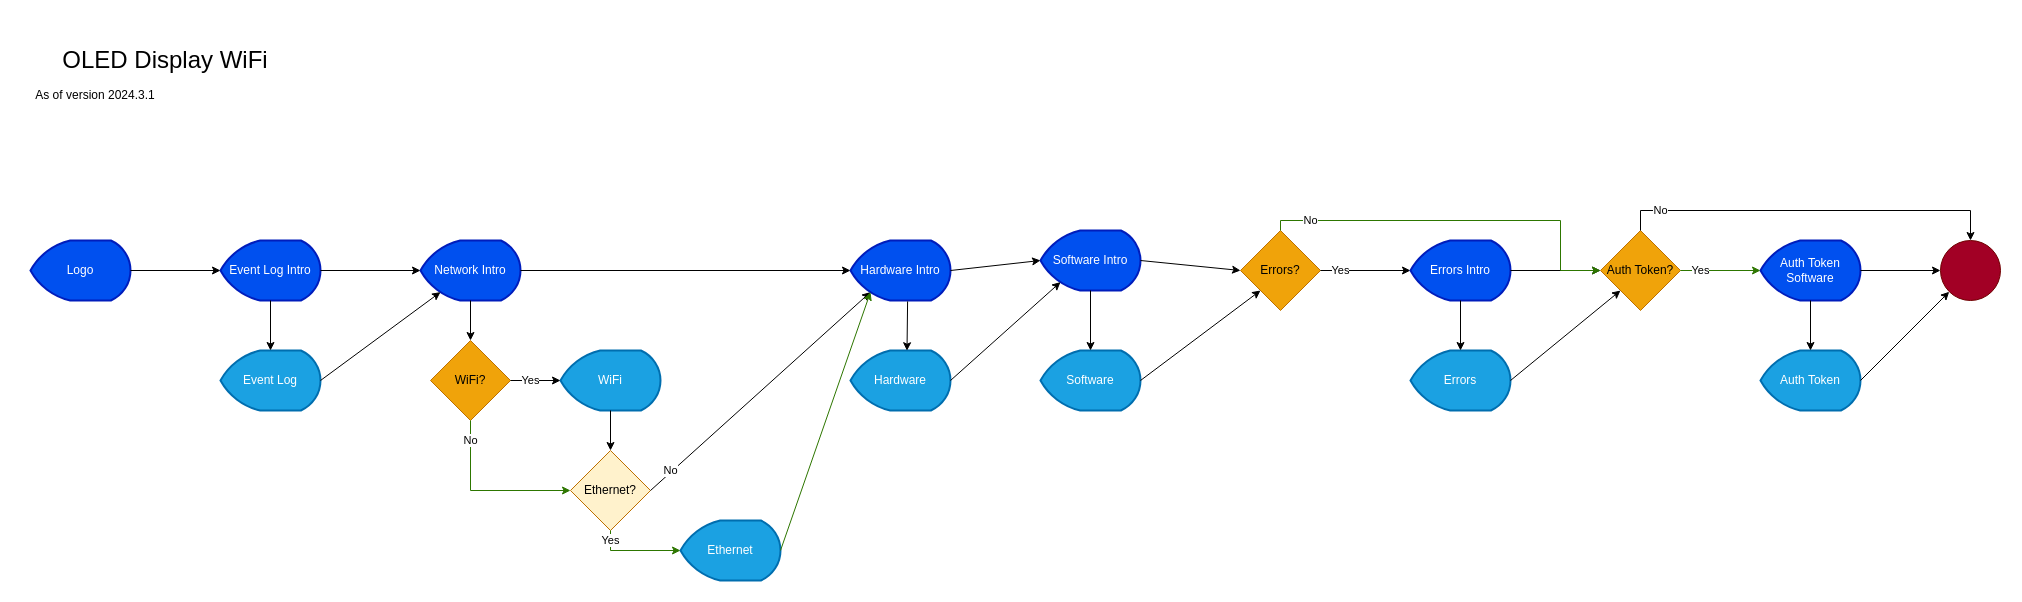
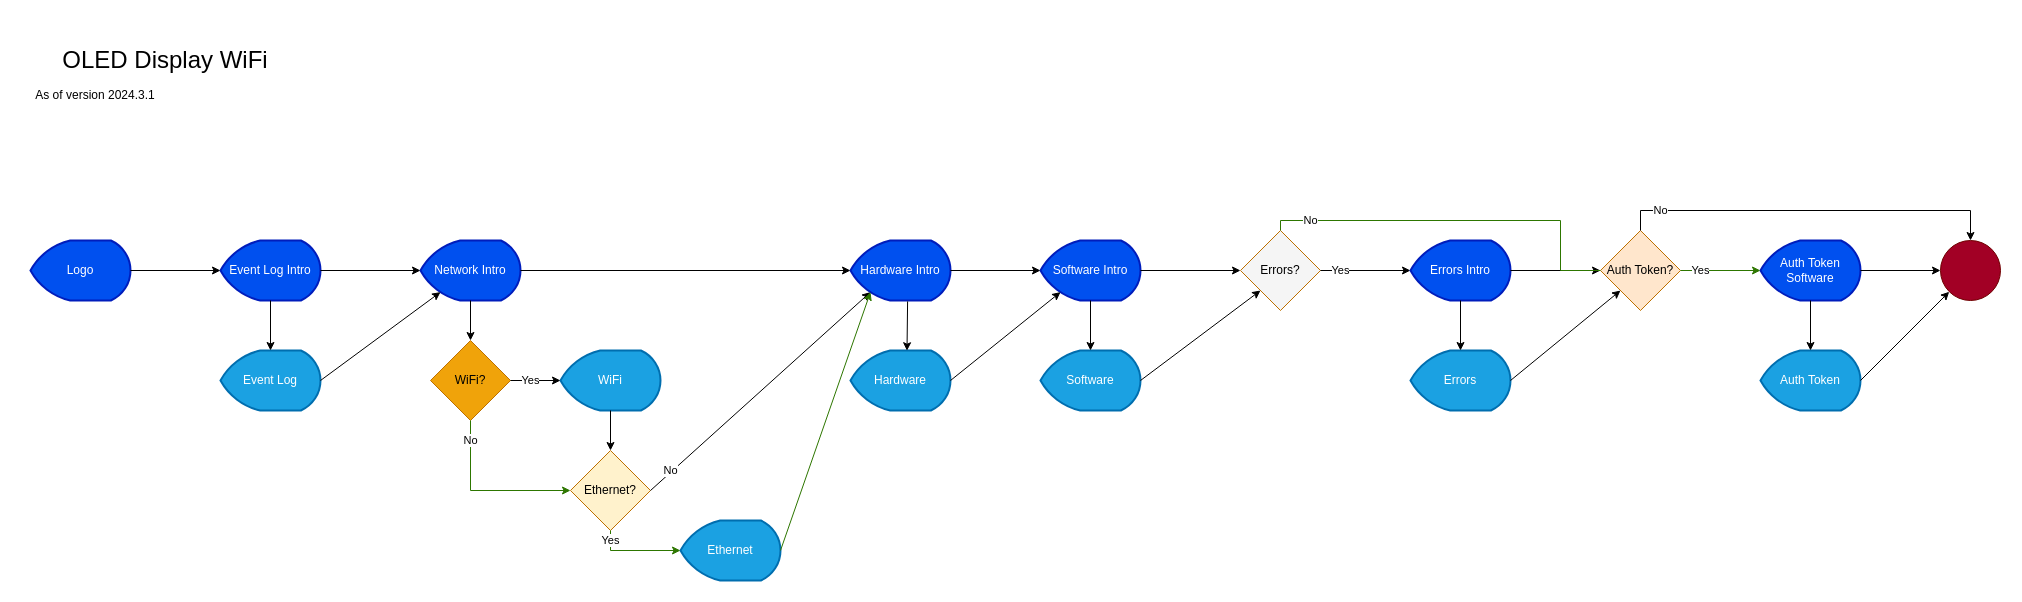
- <mxCell id="50" value="No" style="endArrow=classic;html=1;rounded=0;exitX=0.5;exitY=0;exitDx=0;exitDy=0;edgeStyle=orthogonalEdgeStyle;entryX=0;entryY=0.5;entryDx=0;entryDy=0;fillColor=#60a917;strokeColor=#2D7600;" parent="1" source="25" target="29" edge="1"><mxGeometry x="-0.79" width="50" height="50" relative="1" as="geometry"><mxPoint x="1400" y="120" as="sourcePoint" /><mxPoint x="1500" y="150" as="targetPoint" /><Array as="points"><mxPoint x="1280" y="220" /><mxPoint x="1560" y="220" /><mxPoint x="1560" y="270" /></Array><mxPoint as="offset" /></mxGeometry></mxCell>
+ <mxCell id="50" value="No" style="endArrow=none;html=1;rounded=0;exitX=0.5;exitY=0;exitDx=0;exitDy=0;edgeStyle=orthogonalEdgeStyle;entryX=0;entryY=0.5;entryDx=0;entryDy=0;fillColor=#60a917;strokeColor=#2D7600;" parent="1" source="25" target="29" edge="1"><mxGeometry x="-0.79" width="50" height="50" relative="1" as="geometry"><mxPoint x="1400" y="120" as="sourcePoint" /><mxPoint x="1500" y="150" as="targetPoint" /><Array as="points"><mxPoint x="1280" y="220" /><mxPoint x="1560" y="220" /><mxPoint x="1560" y="270" /></Array><mxPoint as="offset" /></mxGeometry></mxCell>
- <mxCell id="21" value="Software Intro" style="strokeWidth=2;html=1;shape=mxgraph.flowchart.display;whiteSpace=wrap;fillColor=#0050ef;fontColor=#ffffff;strokeColor=#001DBC;" parent="1" vertex="1"><mxGeometry x="1040" y="230" width="100" height="60" as="geometry" /></mxCell>
+ <mxCell id="21" value="Software Intro" style="strokeWidth=2;html=1;shape=mxgraph.flowchart.display;whiteSpace=wrap;fillColor=#0050ef;fontColor=#ffffff;strokeColor=#001DBC;" parent="1" vertex="1"><mxGeometry x="1040" y="240" width="100" height="60" as="geometry" /></mxCell>
- <mxCell id="25" value="Errors?" style="rhombus;whiteSpace=wrap;html=1;fillColor=#f0a30a;fontColor=#000000;strokeColor=#BD7000;" parent="1" vertex="1"><mxGeometry x="1240" y="230" width="80" height="80" as="geometry" /></mxCell>
+ <mxCell id="25" value="Errors?" style="rhombus;whiteSpace=wrap;html=1;fillColor=#f5f5f5;fontColor=#000000;strokeColor=#BD7000;" parent="1" vertex="1"><mxGeometry x="1240" y="230" width="80" height="80" as="geometry" /></mxCell>
- <mxCell id="29" value="Auth Token?" style="rhombus;whiteSpace=wrap;html=1;fillColor=#f0a30a;fontColor=#000000;strokeColor=#BD7000;" parent="1" vertex="1"><mxGeometry x="1600" y="230" width="80" height="80" as="geometry" /></mxCell>
+ <mxCell id="29" value="Auth Token?" style="rhombus;whiteSpace=wrap;html=1;fillColor=#ffe6cc;fontColor=#000000;strokeColor=#BD7000;" parent="1" vertex="1"><mxGeometry x="1600" y="230" width="80" height="80" as="geometry" /></mxCell>
